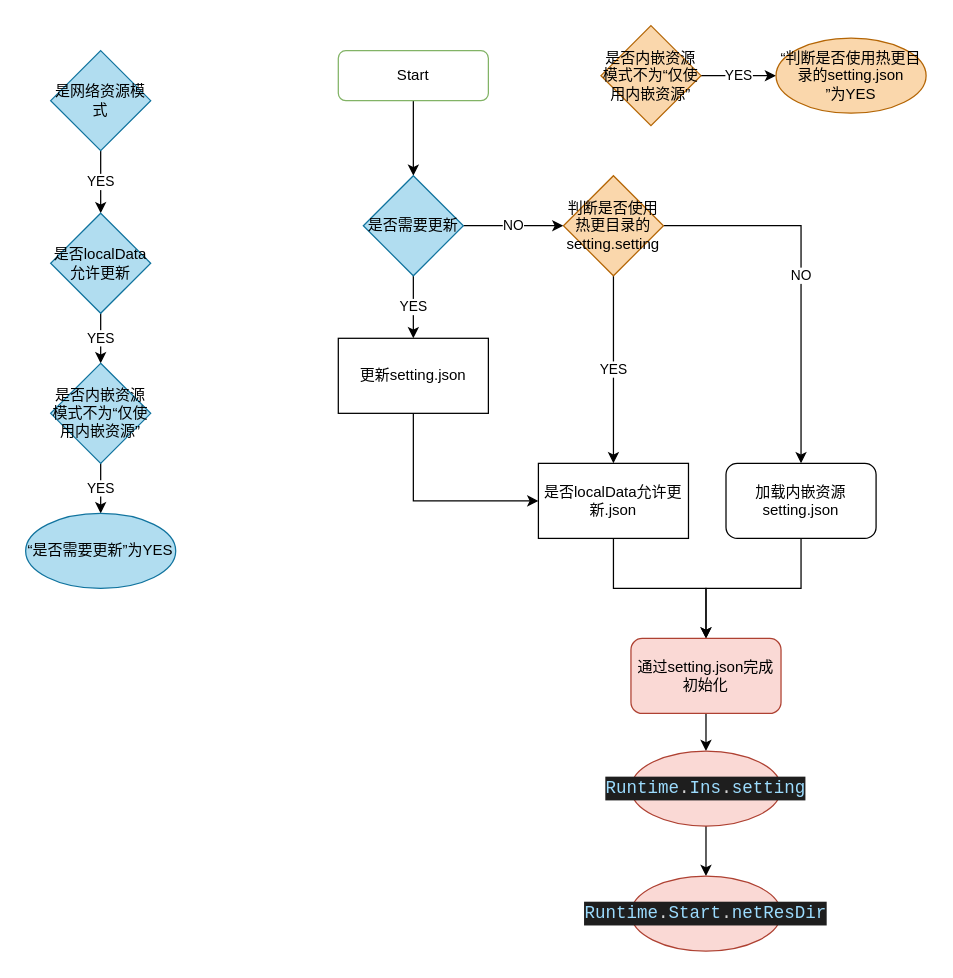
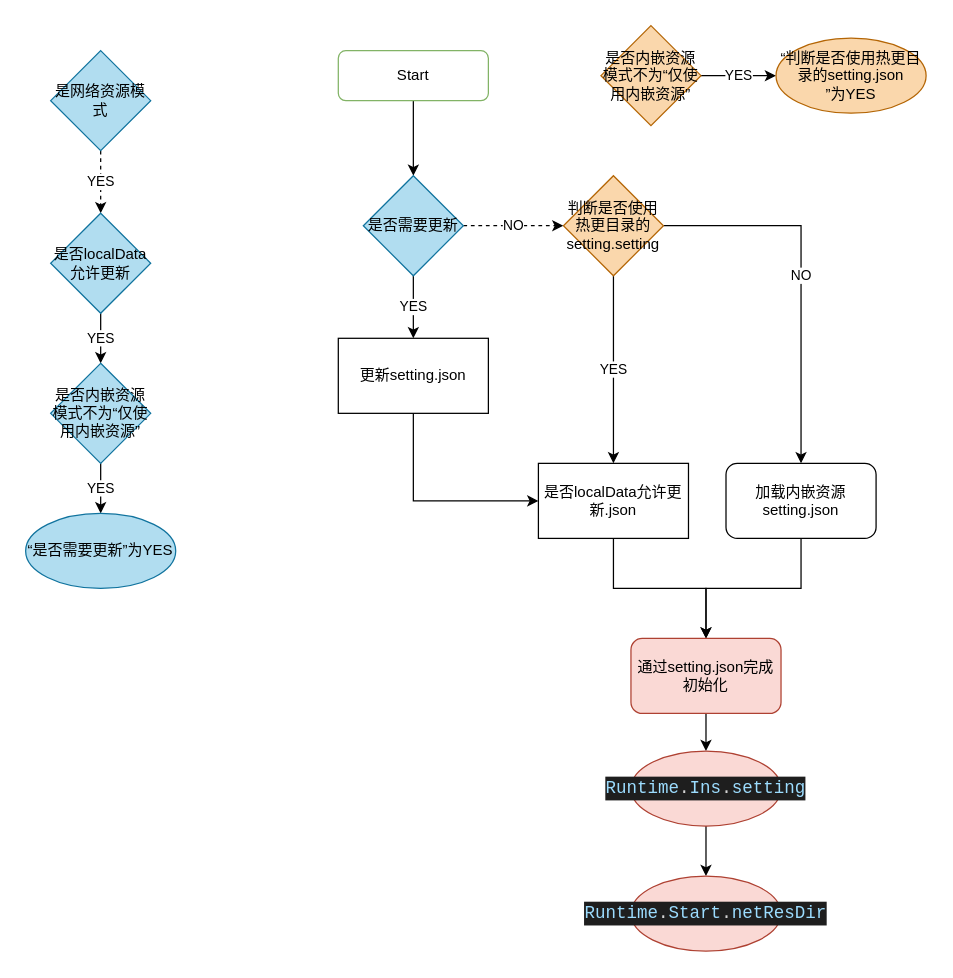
- <mxCell id="18" value="YES" style="edgeStyle=orthogonalEdgeStyle;rounded=0;orthogonalLoop=1;jettySize=auto;html=1;" edge="1" parent="1" source="19" target="21"><mxGeometry relative="1" as="geometry" /></mxCell>
+ <mxCell id="18" value="YES" style="edgeStyle=orthogonalEdgeStyle;rounded=0;orthogonalLoop=1;jettySize=auto;html=1;dashed=1;" edge="1" parent="1" source="19" target="21"><mxGeometry relative="1" as="geometry" /></mxCell>
- <mxCell id="5" value="NO" style="edgeStyle=orthogonalEdgeStyle;rounded=0;orthogonalLoop=1;jettySize=auto;html=1;" edge="1" parent="1" source="6" target="13"><mxGeometry relative="1" as="geometry" /></mxCell>
+ <mxCell id="5" value="NO" style="edgeStyle=orthogonalEdgeStyle;rounded=0;orthogonalLoop=1;jettySize=auto;html=1;dashed=1;" edge="1" parent="1" source="6" target="13"><mxGeometry relative="1" as="geometry" /></mxCell>
